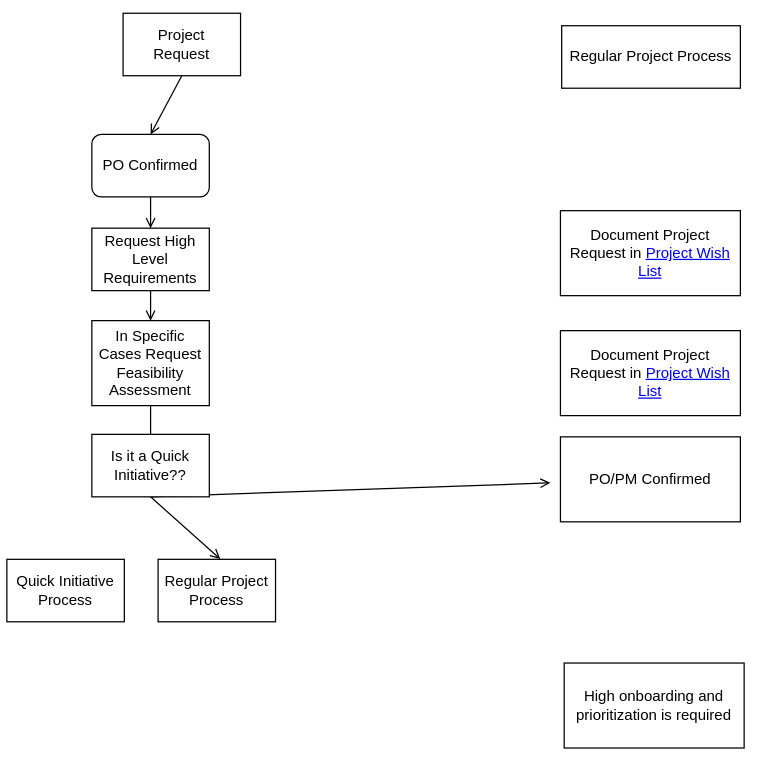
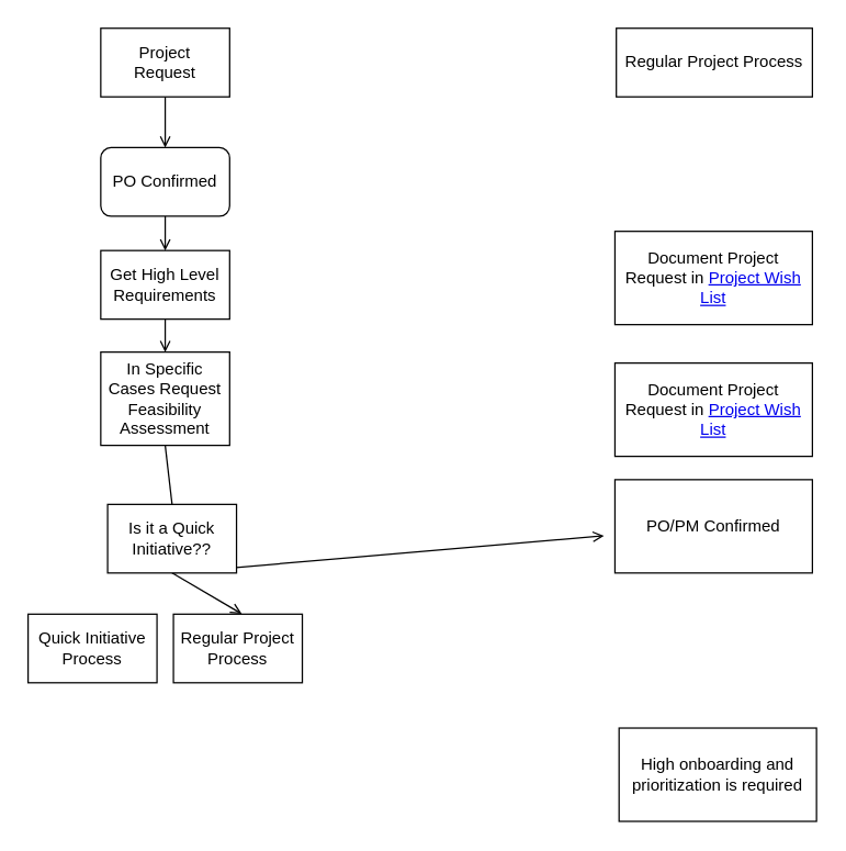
- <mxCell id="3" value="Project &lt;br&gt;Request" style="rounded=0;whiteSpace=wrap;html=1;hachureGap=4;" vertex="1" parent="1"><mxGeometry x="98" y="10" width="94" height="50" as="geometry" /></mxCell>
+ <mxCell id="3" value="Project &lt;br&gt;Request" style="rounded=0;whiteSpace=wrap;html=1;hachureGap=4;" vertex="1" parent="1"><mxGeometry x="73" y="20" width="94" height="50" as="geometry" /></mxCell>
- <mxCell id="5" value="Request High Level Requirements" style="rounded=0;whiteSpace=wrap;html=1;hachureGap=4;" vertex="1" parent="1"><mxGeometry x="73" y="182" width="94" height="50" as="geometry" /></mxCell>
+ <mxCell id="5" value="Get High Level Requirements" style="rounded=0;whiteSpace=wrap;html=1;hachureGap=4;" vertex="1" parent="1"><mxGeometry x="73" y="182" width="94" height="50" as="geometry" /></mxCell>
- <mxCell id="8" value="Is it a Quick Initiative??" style="rounded=0;whiteSpace=wrap;html=1;hachureGap=4;" vertex="1" parent="1"><mxGeometry x="73" y="347" width="94" height="50" as="geometry" /></mxCell>
+ <mxCell id="8" value="Is it a Quick Initiative??" style="rounded=0;whiteSpace=wrap;html=1;hachureGap=4;" vertex="1" parent="1"><mxGeometry x="78" y="367" width="94" height="50" as="geometry" /></mxCell>
- <mxCell id="9" value="Quick Initiative&lt;br&gt;Process" style="rounded=0;whiteSpace=wrap;html=1;hachureGap=4;" vertex="1" parent="1"><mxGeometry x="5" y="447" width="94" height="50" as="geometry" /></mxCell>
+ <mxCell id="9" value="Quick Initiative&lt;br&gt;Process" style="rounded=0;whiteSpace=wrap;html=1;hachureGap=4;" vertex="1" parent="1"><mxGeometry x="20" y="447" width="94" height="50" as="geometry" /></mxCell>
